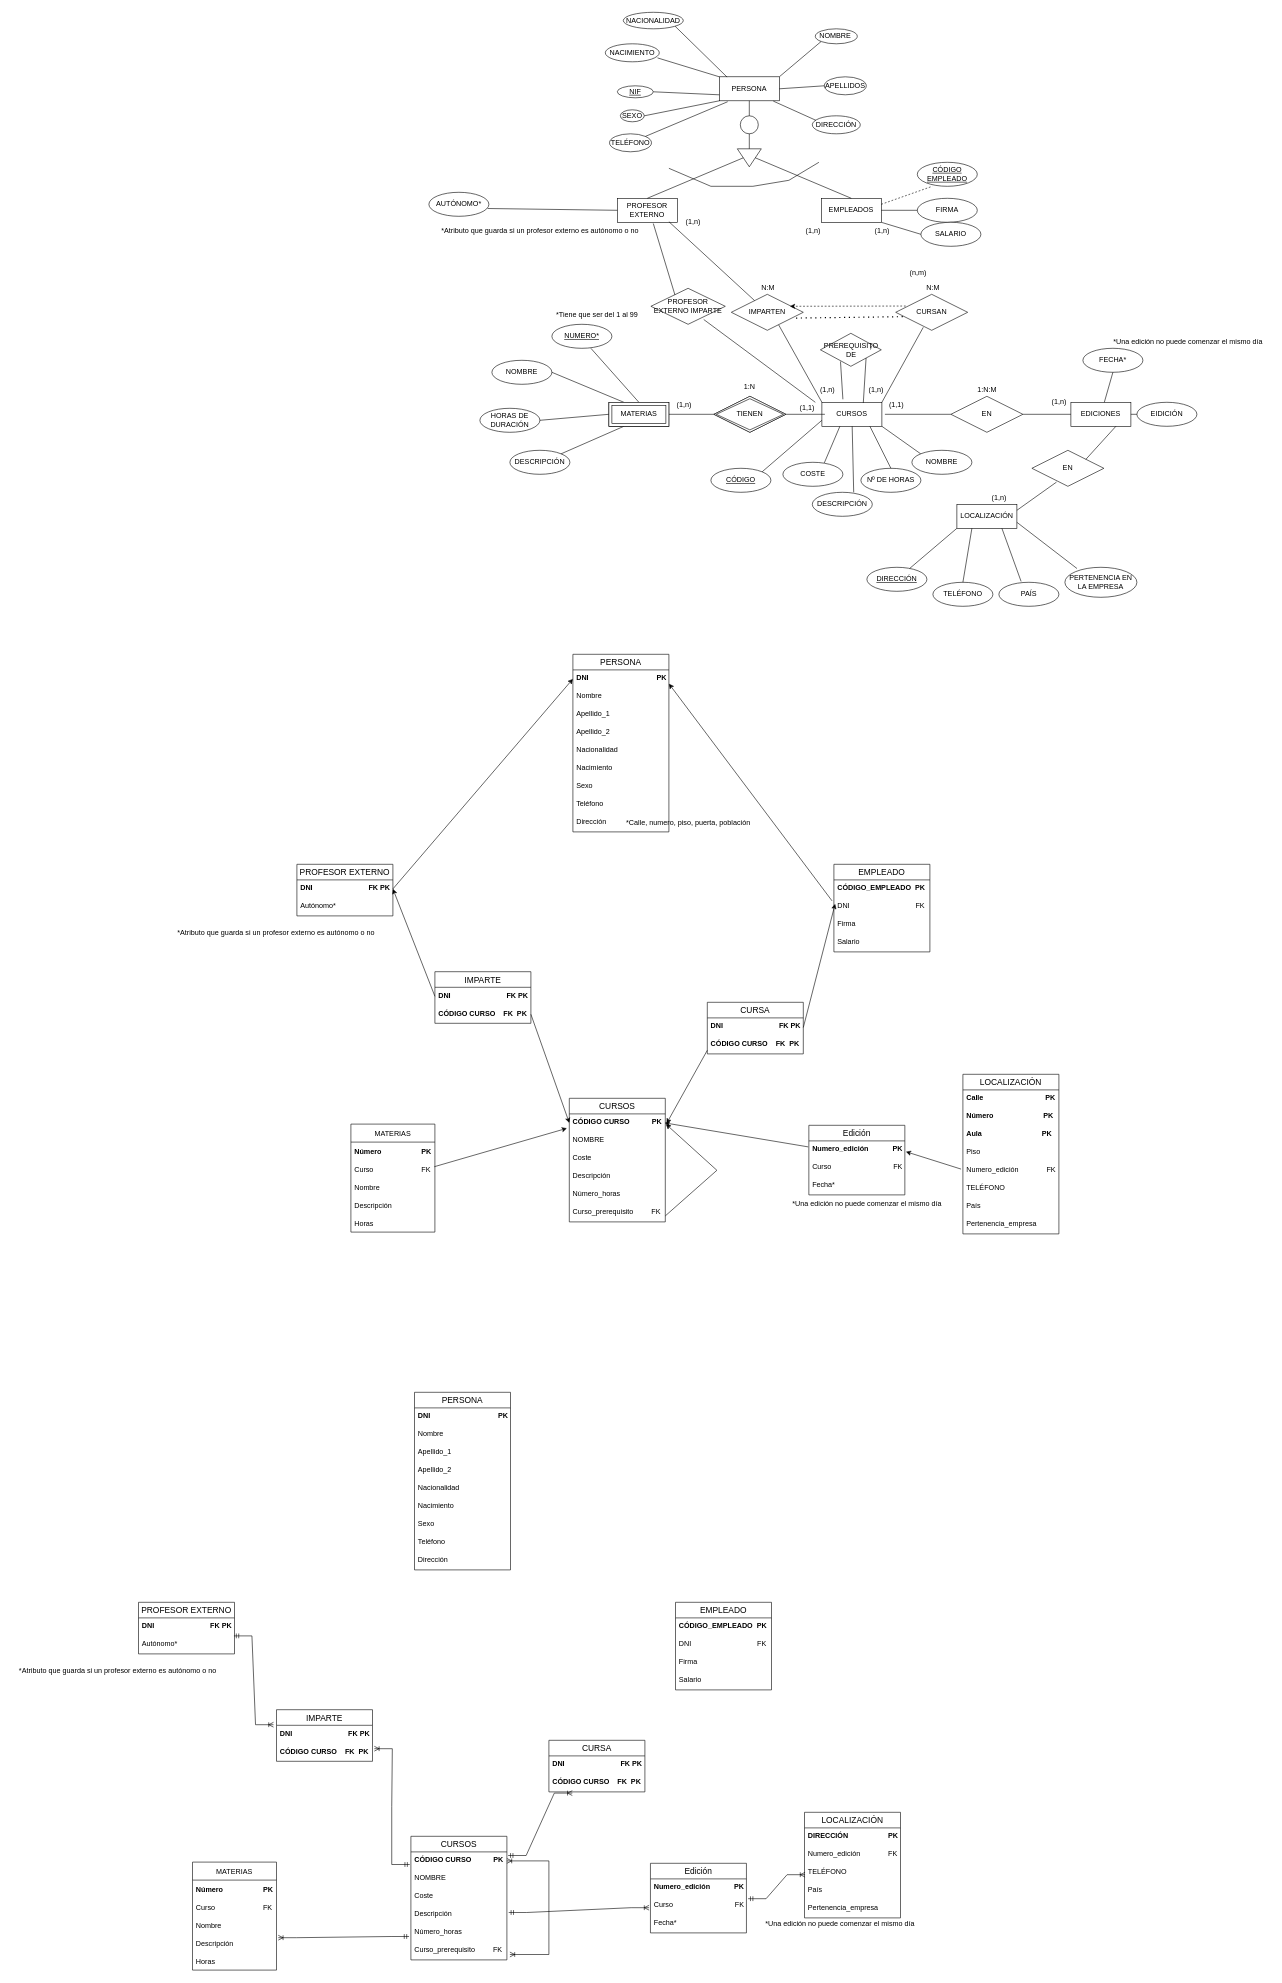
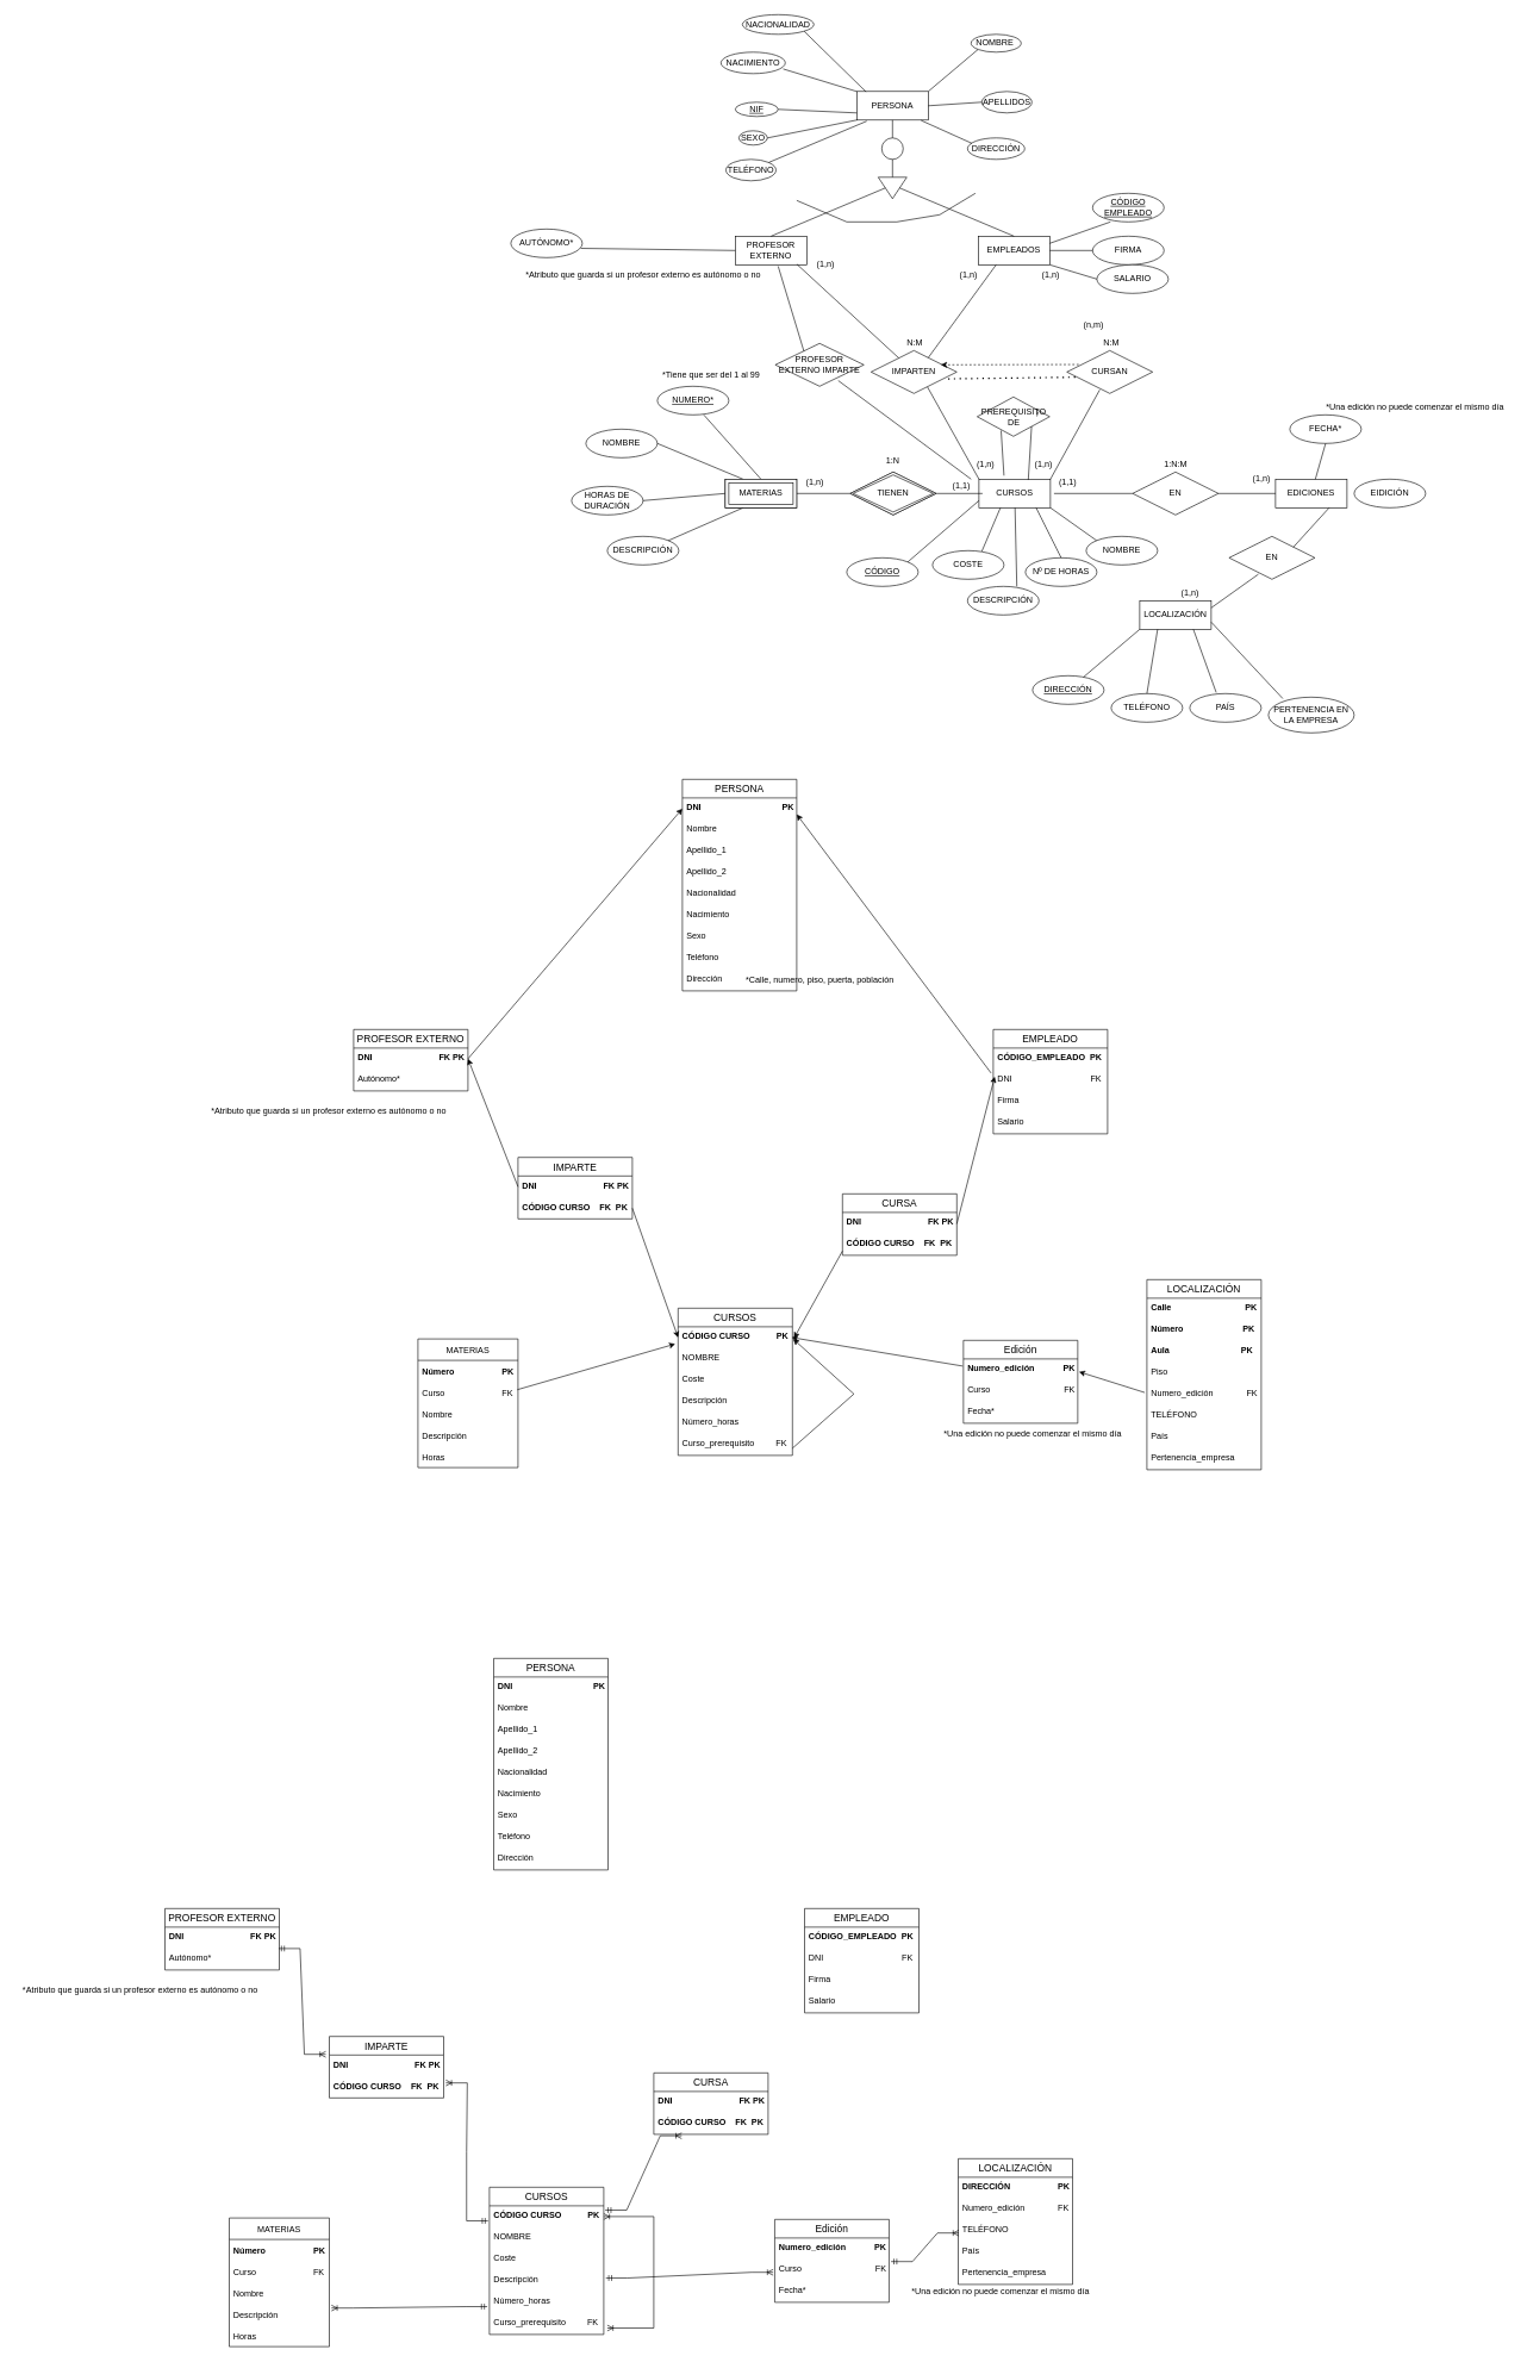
- <mxCell id="53" value="" style="endArrow=none;html=1;rounded=0;exitX=1;exitY=0.25;exitDx=0;exitDy=0;entryX=0.25;entryY=1;entryDx=0;entryDy=0;entryPerimeter=0;dashed=1;" parent="1" source="22" target="50" edge="1"><mxGeometry relative="1" as="geometry"><mxPoint x="1378" as="sourcePoint" y="430" /><mxPoint x="1538" as="targetPoint" y="430" /></mxGeometry></mxCell>
+ <mxCell id="53" value="" style="endArrow=none;html=1;rounded=0;exitX=1;exitY=0.25;exitDx=0;exitDy=0;entryX=0.25;entryY=1;entryDx=0;entryDy=0;entryPerimeter=0;" parent="1" source="22" target="50" edge="1"><mxGeometry relative="1" as="geometry"><mxPoint x="1378" as="sourcePoint" y="430" /><mxPoint x="1538" as="targetPoint" y="430" /></mxGeometry></mxCell>
+ <mxCell id="58" value="" style="endArrow=none;html=1;rounded=0;exitX=0.667;exitY=0.167;exitDx=0;exitDy=0;exitPerimeter=0;entryX=0.25;entryY=1;entryDx=0;entryDy=0;" parent="1" source="56" target="22" edge="1"><mxGeometry relative="1" as="geometry"><mxPoint x="1248" y="410" as="sourcePoint" /><mxPoint x="1408" y="410" as="targetPoint" /></mxGeometry></mxCell>
- <mxCell id="85" value="" style="endArrow=none;html=1;rounded=0;exitX=1;exitY=0.5;exitDx=0;exitDy=0;entryX=0;entryY=0.5;entryDx=0;entryDy=0;" parent="1" source="2" target="84" edge="1"><mxGeometry relative="1" as="geometry"><mxPoint x="1864" y="790" as="sourcePoint" /><mxPoint x="2024" y="790" as="targetPoint" /></mxGeometry></mxCell>
- <mxCell id="79" value="PERTENENCIA EN LA EMPRESA" style="ellipse;whiteSpace=wrap;html=1;align=center;" parent="1" vertex="1"><mxGeometry x="1774" y="945" width="120" height="50" as="geometry" /></mxCell>
+ <mxCell id="79" value="PERTENENCIA EN LA EMPRESA" style="ellipse;whiteSpace=wrap;html=1;align=center;" parent="1" vertex="1"><mxGeometry x="1774" y="975" width="120" height="50" as="geometry" /></mxCell>
